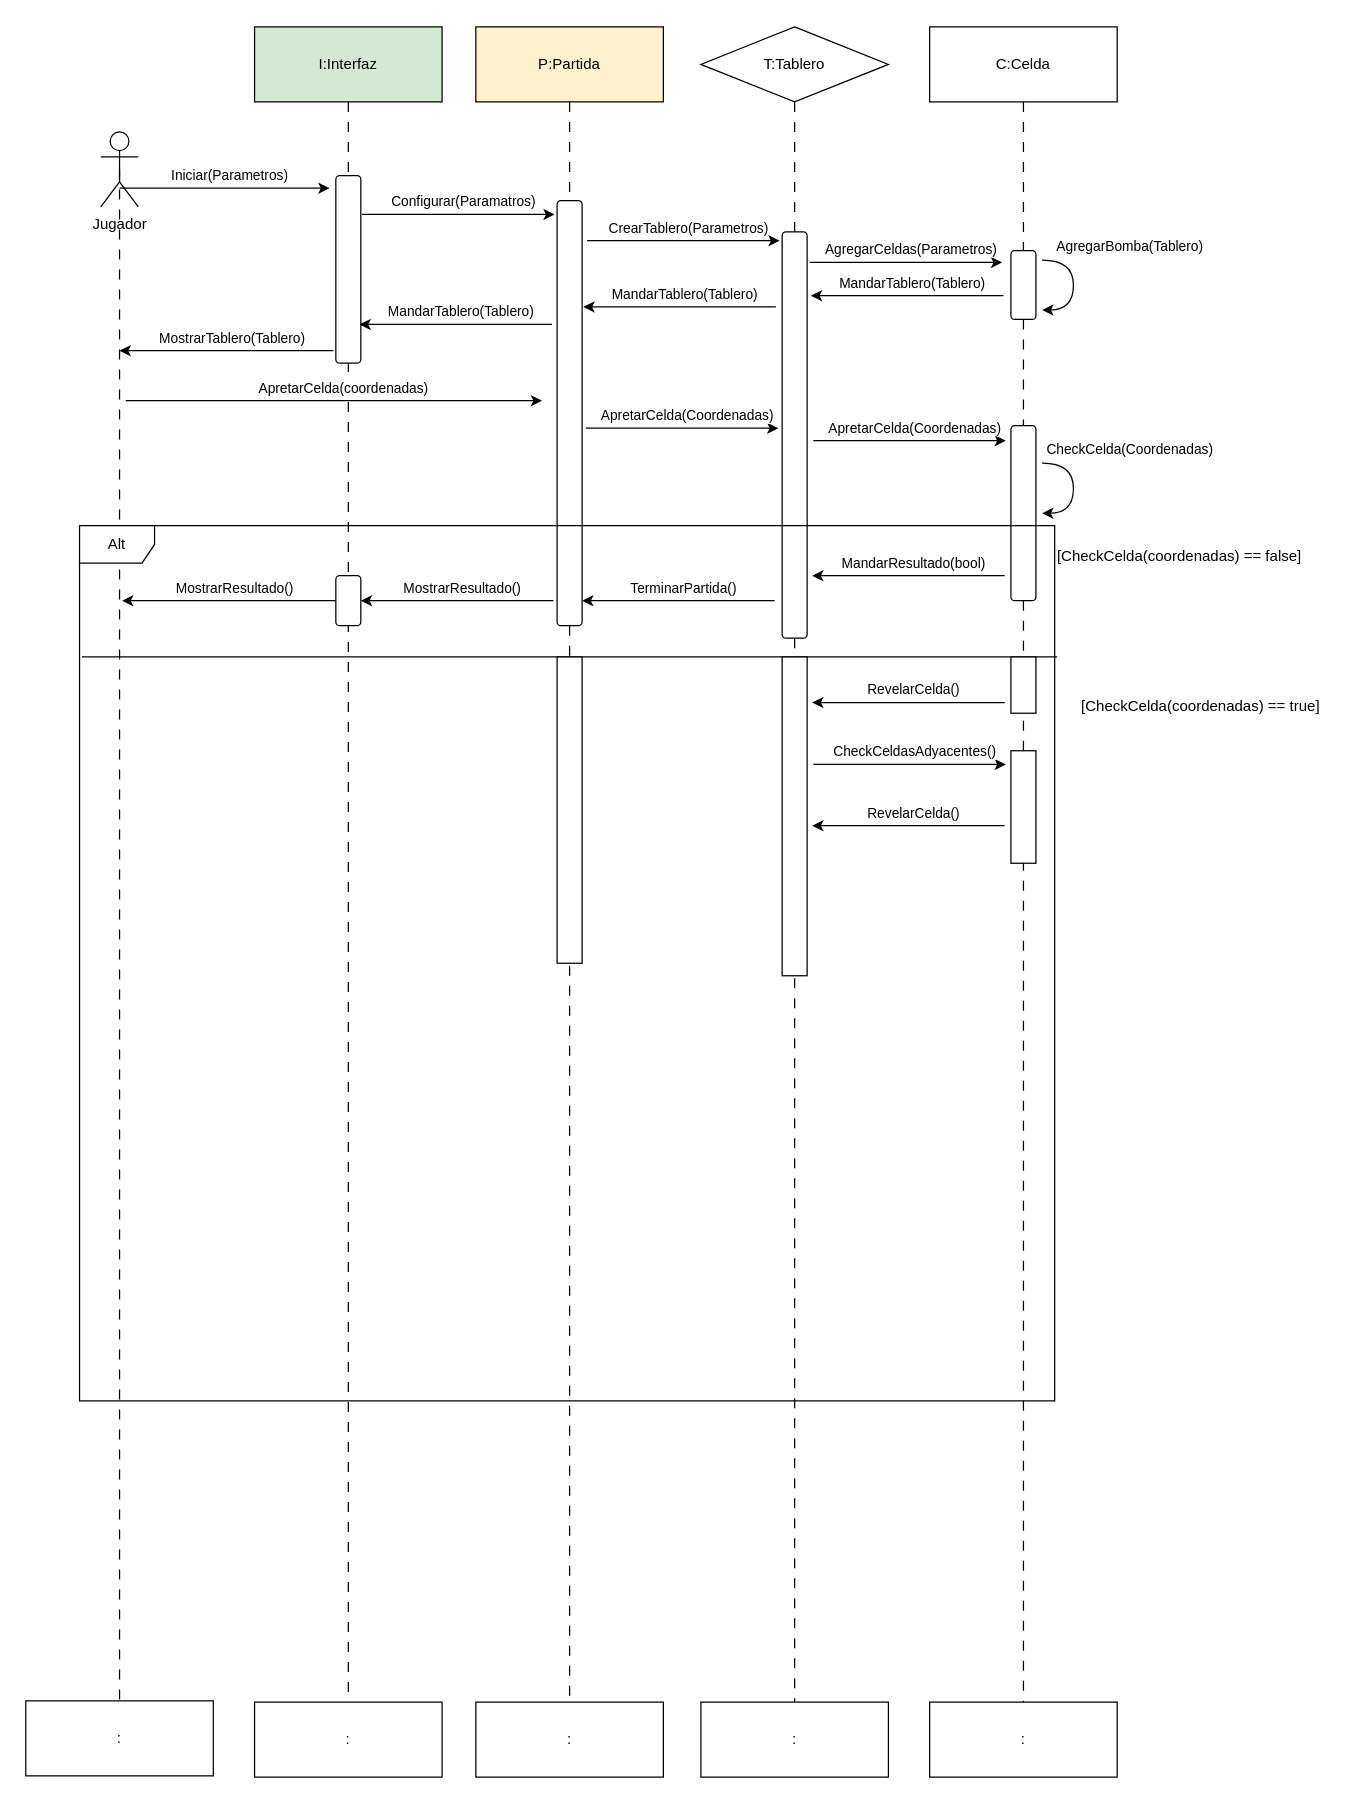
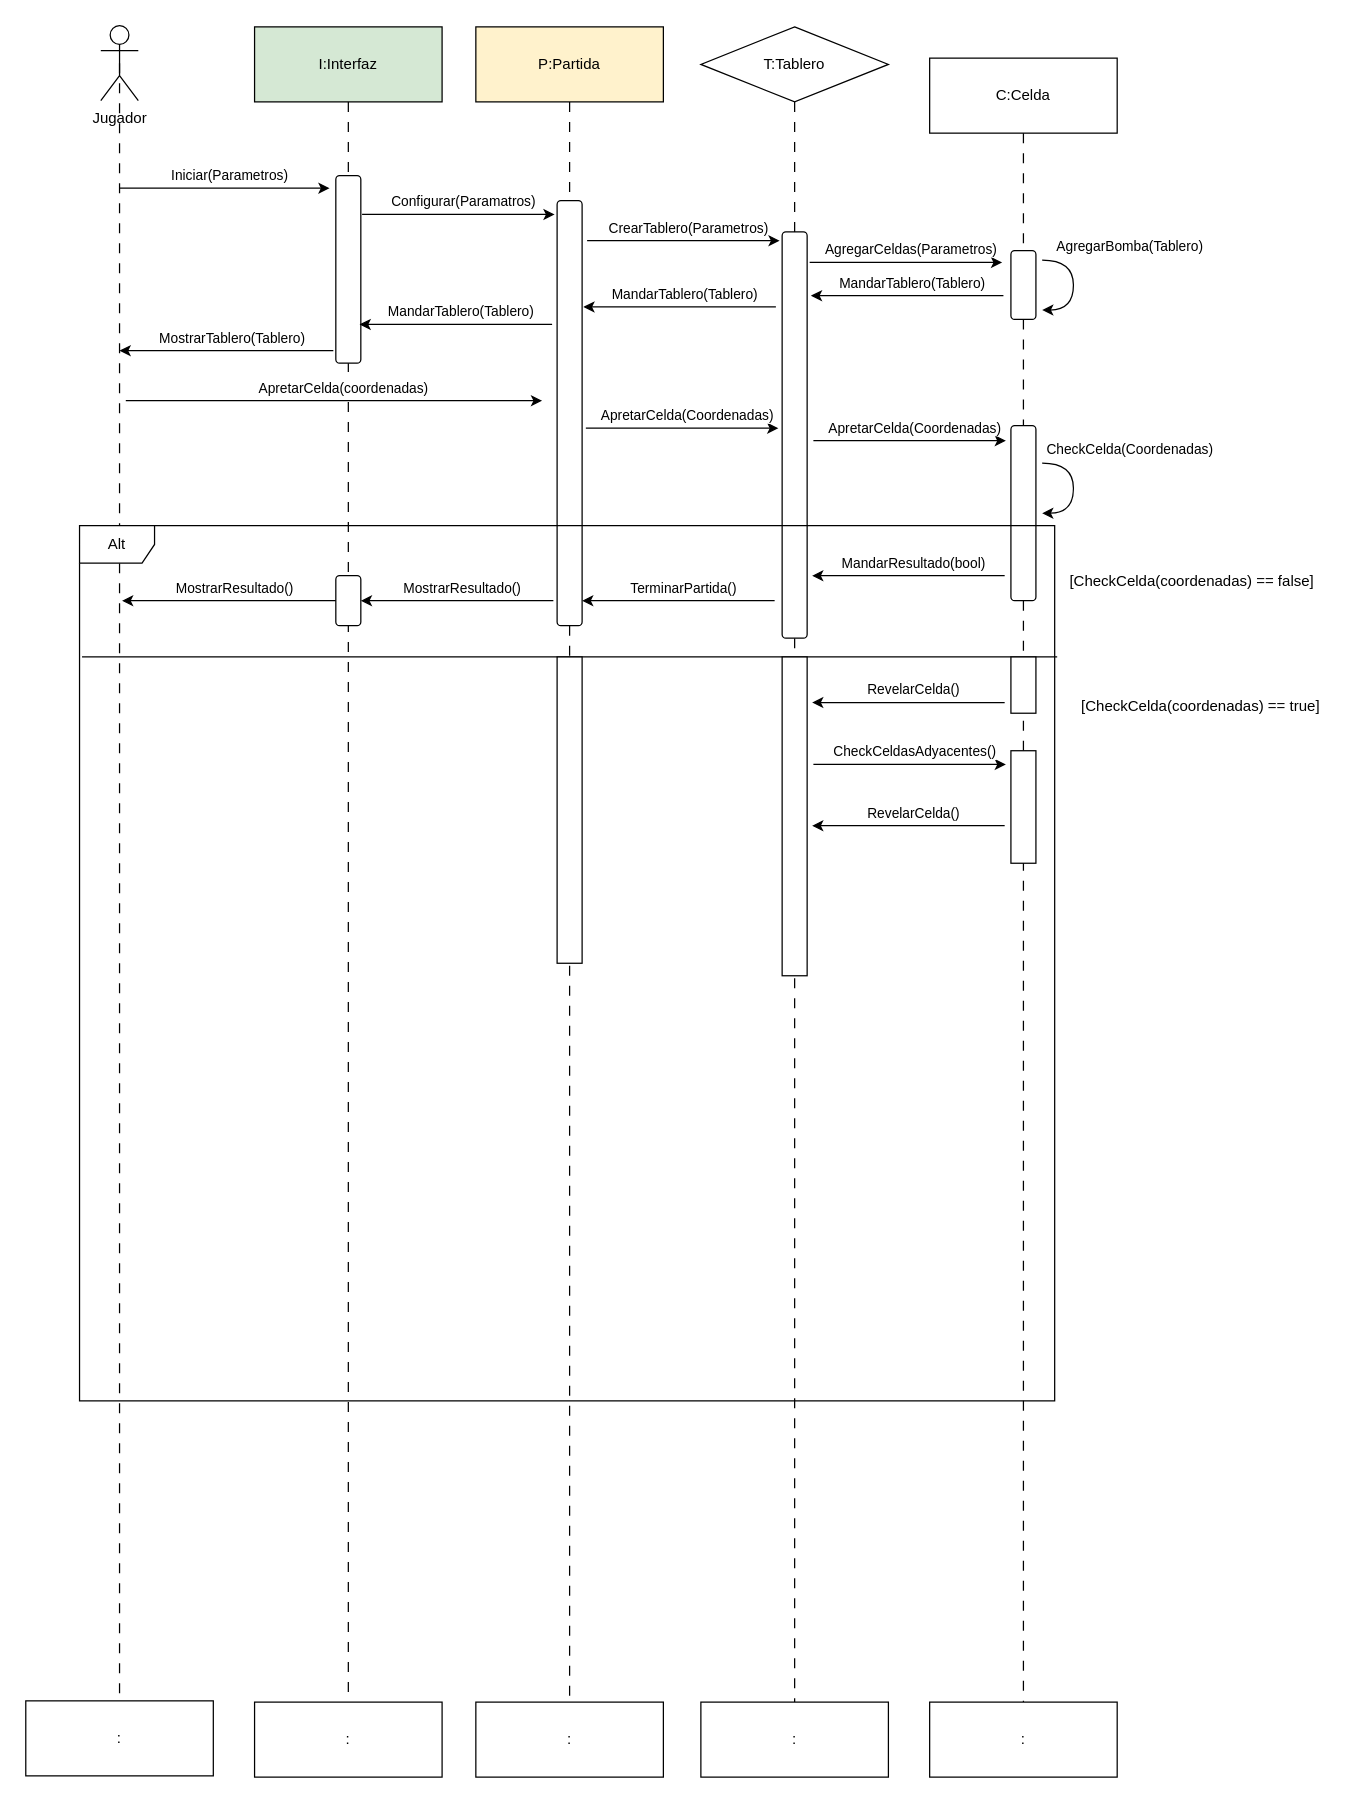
- <mxCell id="28" value="C:Celda" style="rounded=0;whiteSpace=wrap;html=1;" vertex="1" parent="1"><mxGeometry x="743" y="21" width="150" height="60" as="geometry" /></mxCell>
+ <mxCell id="28" value="C:Celda" style="rounded=0;whiteSpace=wrap;html=1;" vertex="1" parent="1"><mxGeometry x="743" y="46" width="150" height="60" as="geometry" /></mxCell>
- <mxCell id="2" value="Jugador" style="shape=umlActor;verticalLabelPosition=bottom;verticalAlign=top;html=1;outlineConnect=0;" vertex="1" parent="1"><mxGeometry x="80" y="105" width="30" height="60" as="geometry" /></mxCell>
+ <mxCell id="2" value="Jugador" style="shape=umlActor;verticalLabelPosition=bottom;verticalAlign=top;html=1;outlineConnect=0;" vertex="1" parent="1"><mxGeometry x="80" y="20" width="30" height="60" as="geometry" /></mxCell>
- <mxCell id="41" value="[CheckCelda(coordenadas) == false]" style="text;html=1;strokeColor=none;fillColor=none;align=center;verticalAlign=middle;whiteSpace=wrap;rounded=0;" vertex="1" parent="1"><mxGeometry x="843" y="430" width="200" height="30" as="geometry" /></mxCell>
+ <mxCell id="41" value="[CheckCelda(coordenadas) == false]" style="text;html=1;strokeColor=none;fillColor=none;align=center;verticalAlign=middle;whiteSpace=wrap;rounded=0;" vertex="1" parent="1"><mxGeometry x="853" y="450" width="200" height="30" as="geometry" /></mxCell>
